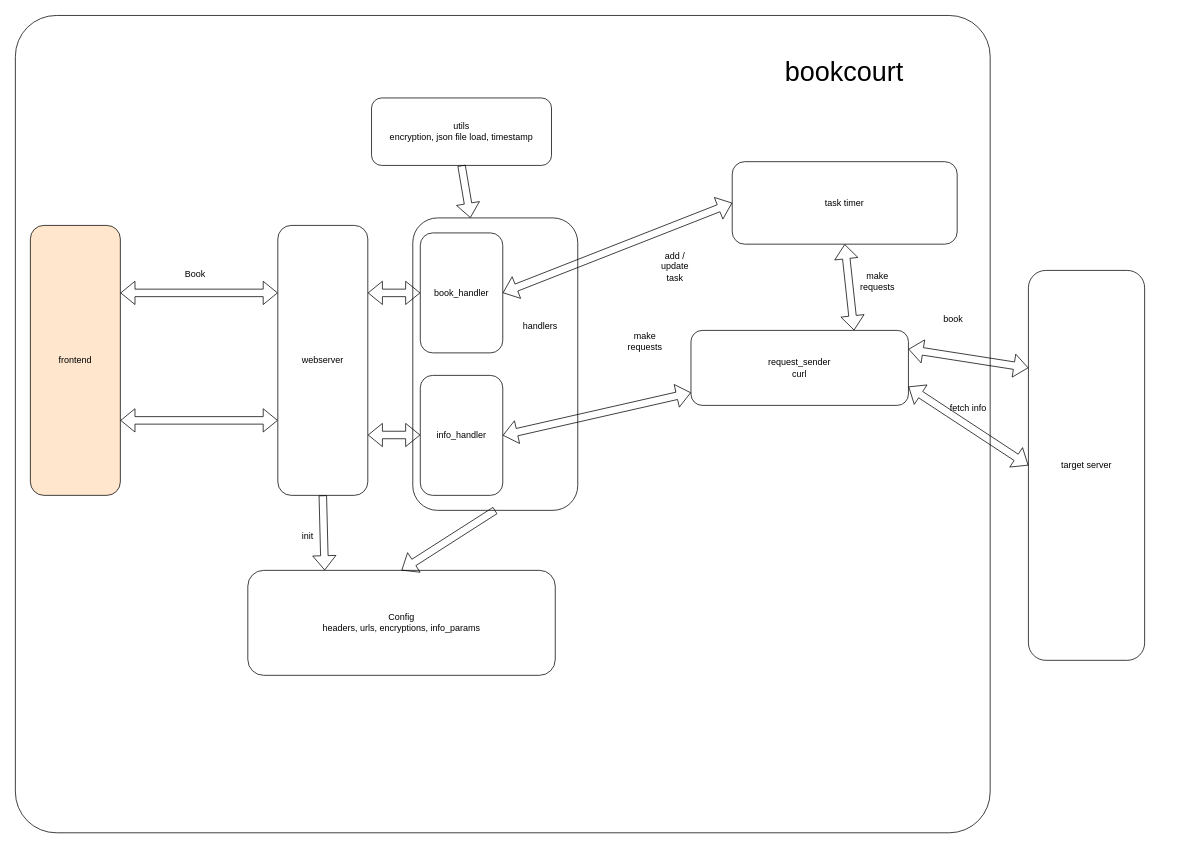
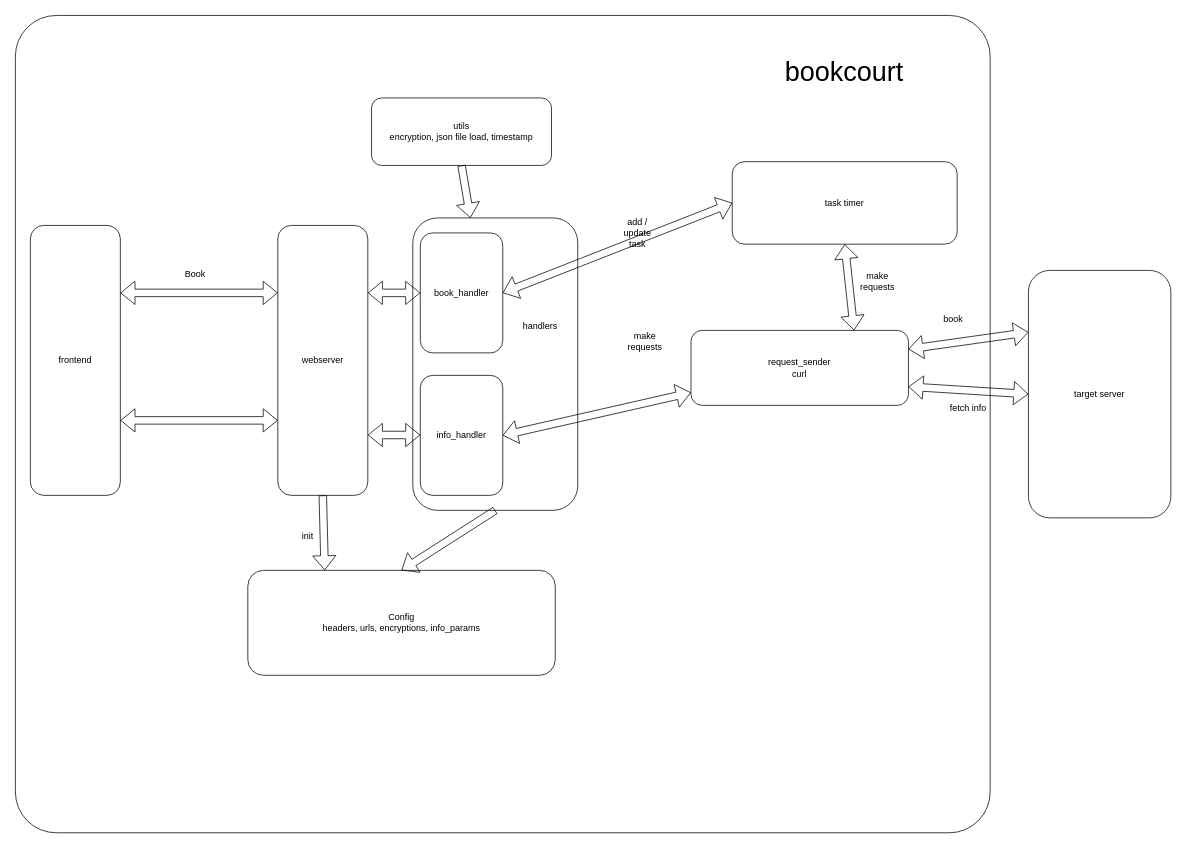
- <mxCell id="31" value="add / update task" style="text;html=1;strokeColor=none;fillColor=none;align=center;verticalAlign=middle;whiteSpace=wrap;rounded=0;" parent="1" vertex="1"><mxGeometry x="870" y="340" width="60" height="30" as="geometry" /></mxCell>
+ <mxCell id="31" value="add / update task" style="text;html=1;strokeColor=none;fillColor=none;align=center;verticalAlign=middle;whiteSpace=wrap;rounded=0;" parent="1" vertex="1"><mxGeometry x="820" y="295" width="60" height="30" as="geometry" /></mxCell>
- <mxCell id="4" value="frontend" style="rounded=1;whiteSpace=wrap;html=1;fillColor=#ffe6cc;" parent="1" vertex="1"><mxGeometry x="40" y="300" width="120" height="360" as="geometry" /></mxCell>
+ <mxCell id="4" value="frontend" style="rounded=1;whiteSpace=wrap;html=1;" parent="1" vertex="1"><mxGeometry x="40" y="300" width="120" height="360" as="geometry" /></mxCell>
- <mxCell id="21" value="target server" style="rounded=1;whiteSpace=wrap;html=1;" parent="1" vertex="1"><mxGeometry x="1371" y="360" width="155" height="520" as="geometry" /></mxCell>
+ <mxCell id="21" value="target server" style="rounded=1;whiteSpace=wrap;html=1;" parent="1" vertex="1"><mxGeometry x="1371" y="360" width="190" height="330" as="geometry" /></mxCell>
